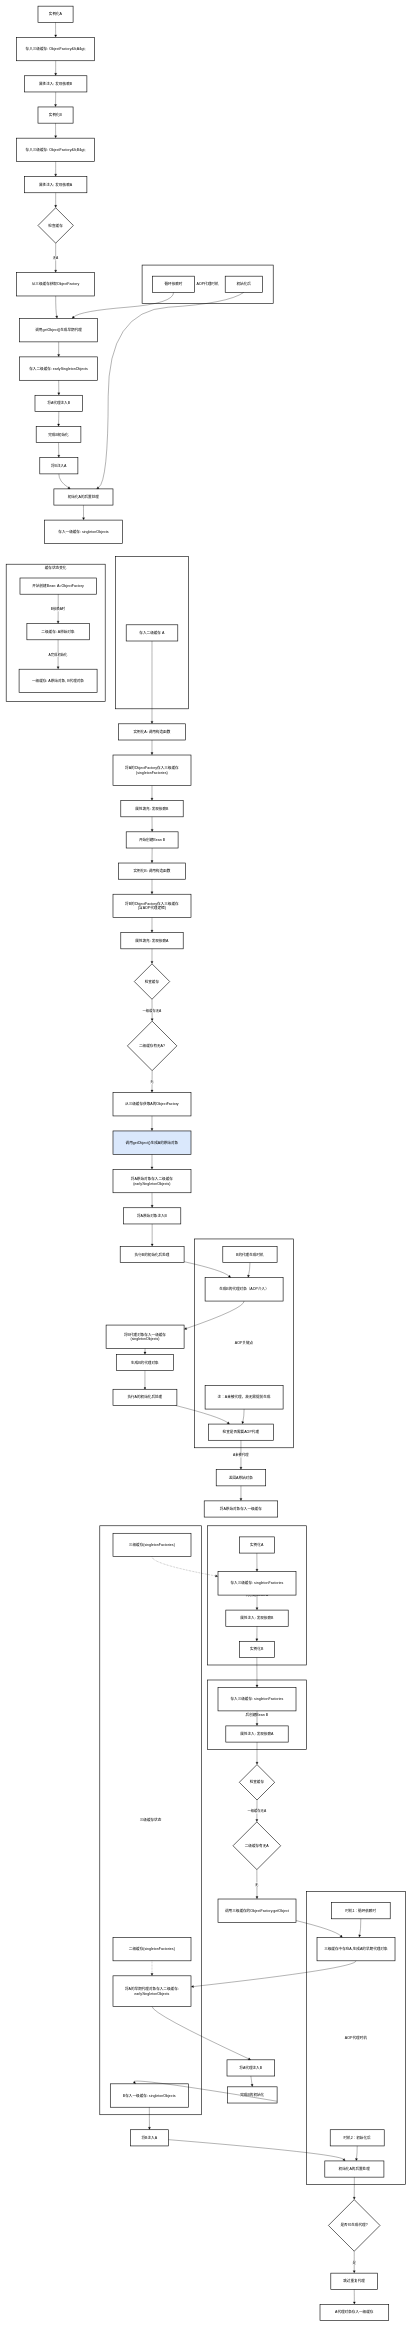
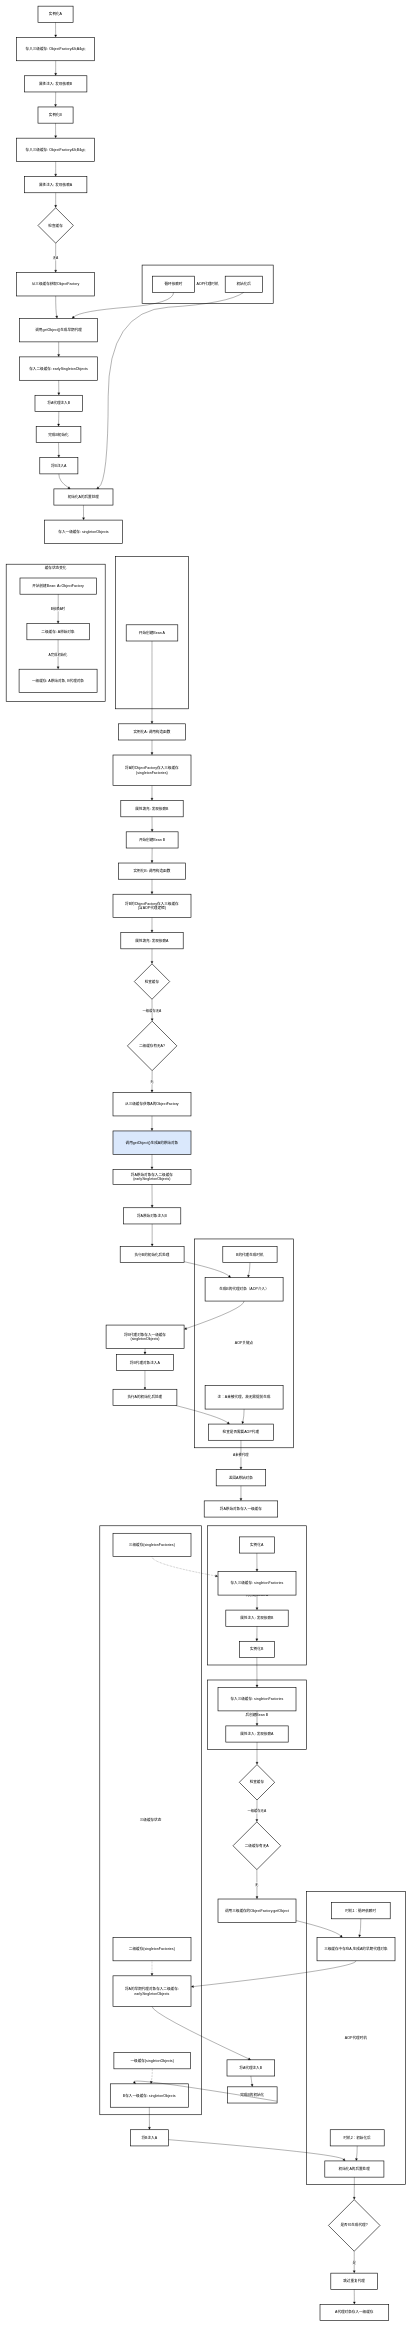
- <mxCell id="44" value="存入二级缓存 A" style="whiteSpace=wrap;strokeWidth=2;" parent="1" vertex="1"><mxGeometry x="420" y="2082" width="172" height="54" as="geometry" /></mxCell>
+ <mxCell id="44" value="开始创建Bean A" style="whiteSpace=wrap;strokeWidth=2;" parent="1" vertex="1"><mxGeometry x="420" y="2082" width="172" height="54" as="geometry" /></mxCell>
- <mxCell id="56" value="将A原始对象存入二级缓存&#10;(earlySingletonObjects)" style="whiteSpace=wrap;strokeWidth=2;" parent="1" vertex="1"><mxGeometry x="376" y="3897" width="260" height="78" as="geometry" /></mxCell>
+ <mxCell id="56" value="将A原始对象存入二级缓存&#10;(earlySingletonObjects)" style="whiteSpace=wrap;strokeWidth=2;" parent="1" vertex="1"><mxGeometry x="376" y="3897" width="260" height="50" as="geometry" /></mxCell>
- <mxCell id="61" value="生成B的代理对象" style="whiteSpace=wrap;strokeWidth=2;" parent="1" vertex="1"><mxGeometry x="387" y="4514" width="191" height="54" as="geometry" /></mxCell>
+ <mxCell id="61" value="将B代理对象注入A" style="whiteSpace=wrap;strokeWidth=2;" parent="1" vertex="1"><mxGeometry x="387" y="4514" width="191" height="54" as="geometry" /></mxCell>
+ <mxCell id="116" value="一级缓存(singletonObjects)" style="whiteSpace=wrap;strokeWidth=2;" parent="1" vertex="1"><mxGeometry x="379" y="6841" width="256" height="54" as="geometry" /></mxCell>
+ <mxCell id="139" value="" style="curved=1;dashed=1;dashPattern=2 3;startArrow=none;endArrow=block;exitX=0.5;exitY=1.01;entryX=0.52;entryY=0.01;rounded=0;" parent="1" source="116" target="108" edge="1"><mxGeometry relative="1" as="geometry"><Array as="points"><mxPoint x="507" y="6920" /></Array></mxGeometry></mxCell>
